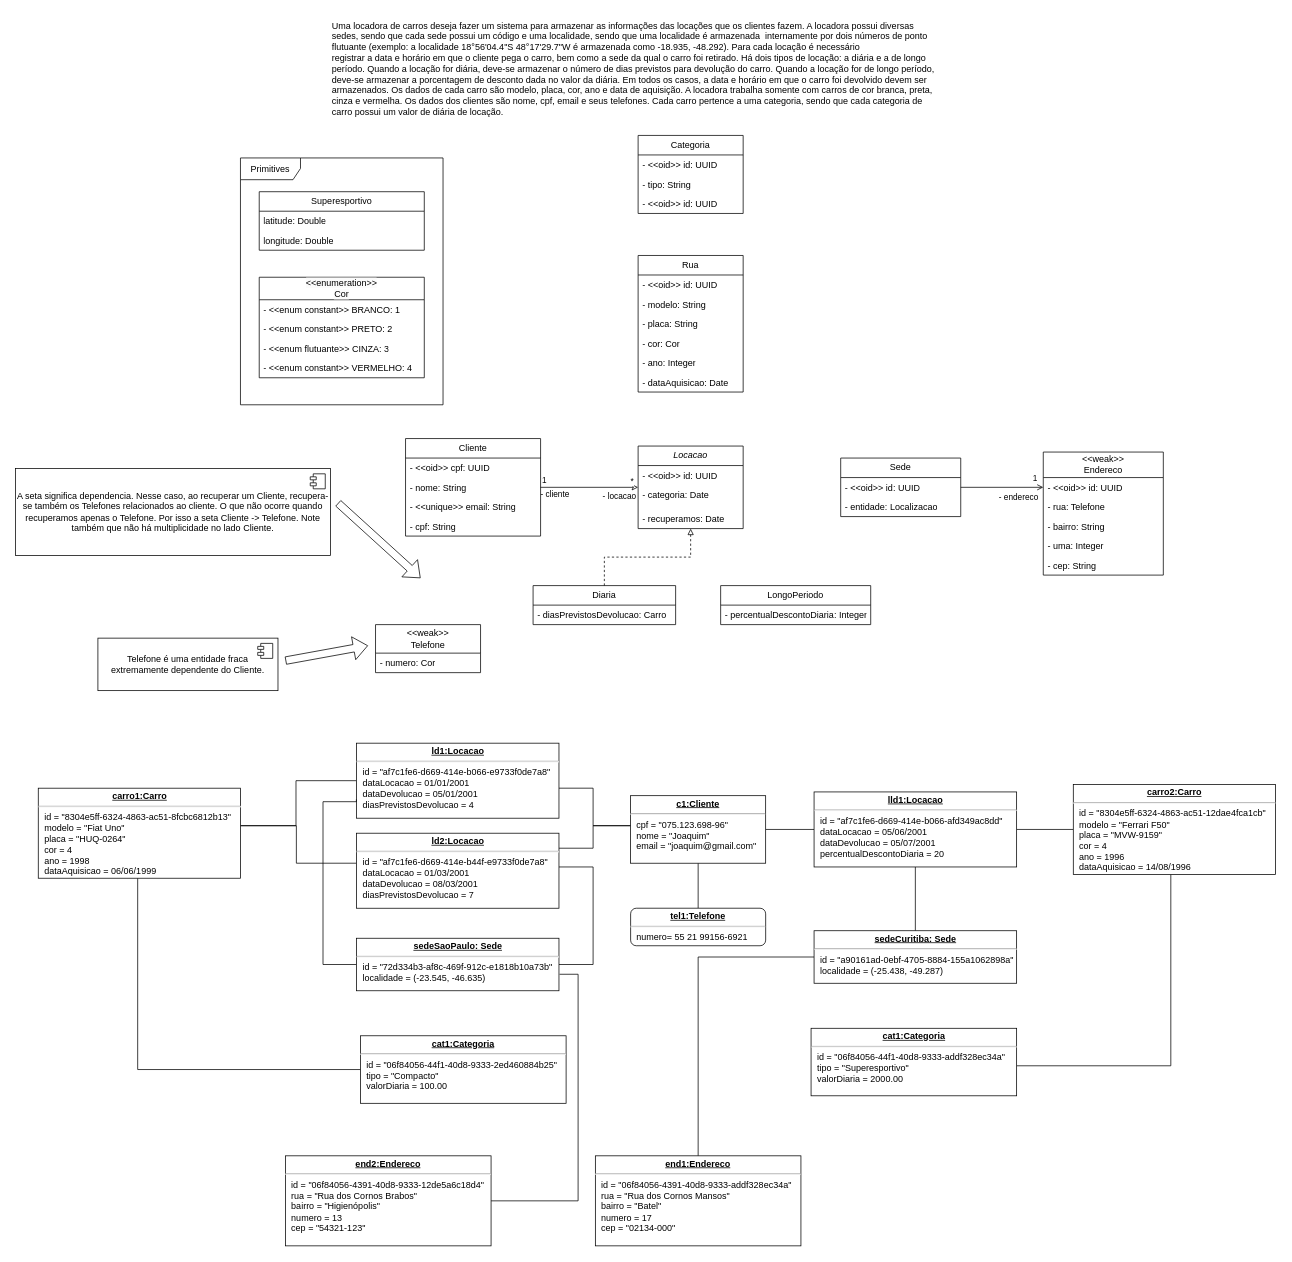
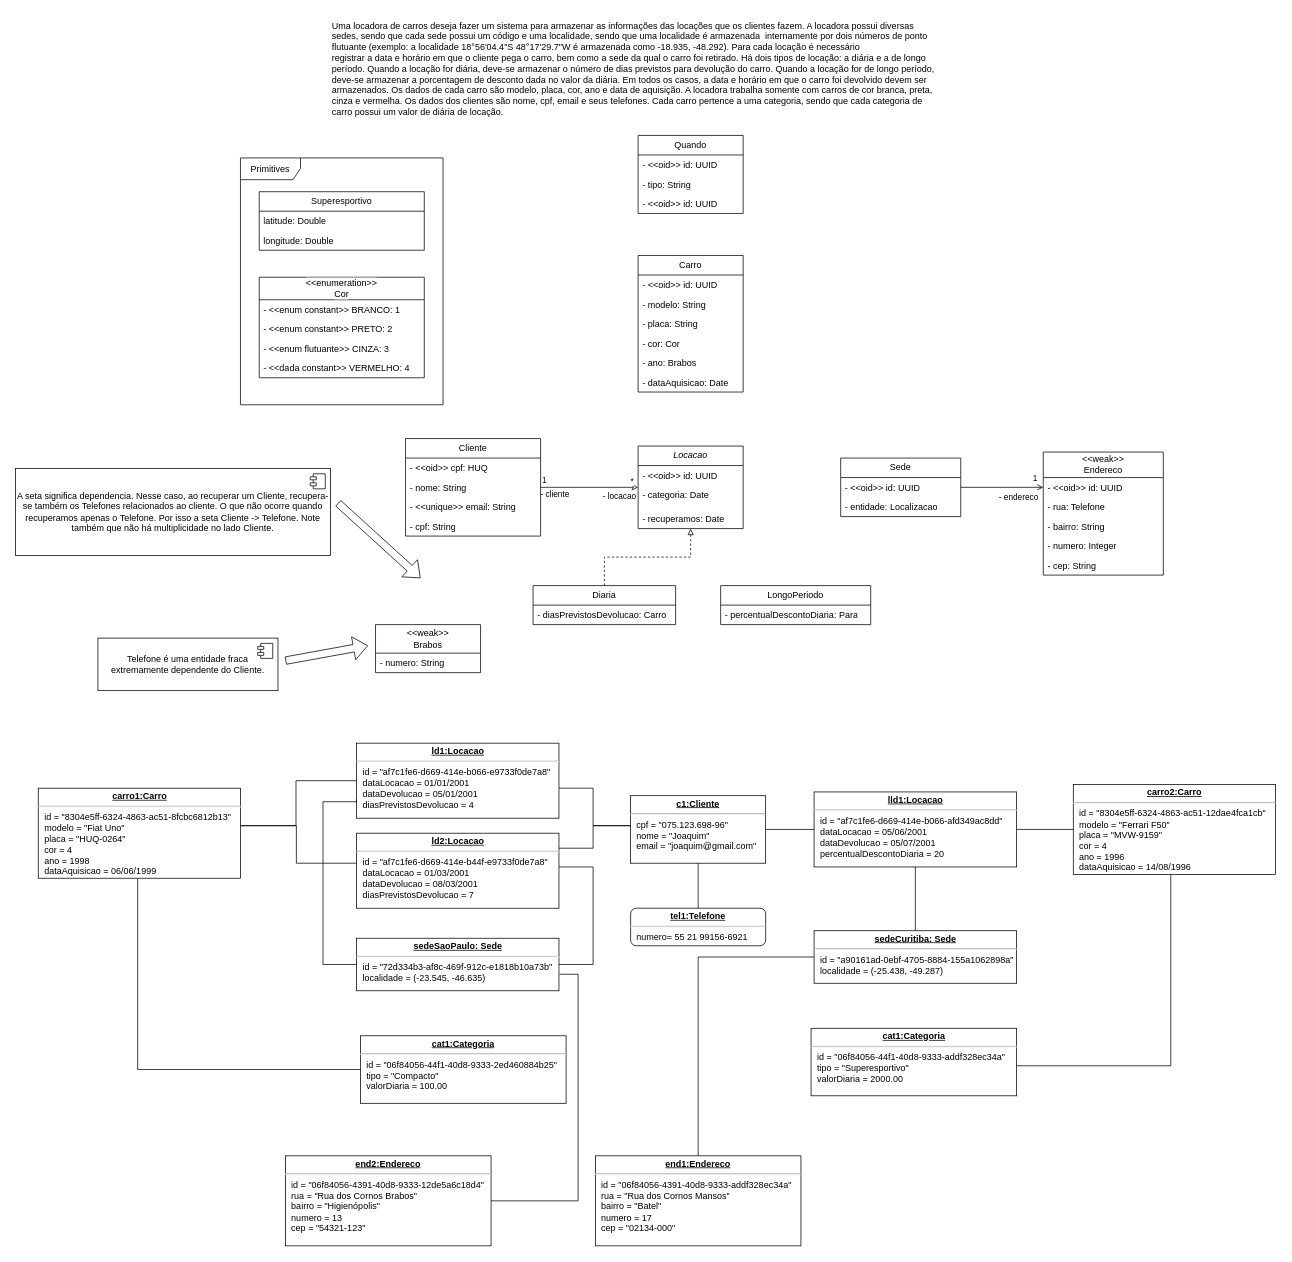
- <mxCell id="40" value="Categoria" style="swimlane;fontStyle=0;childLayout=stackLayout;horizontal=1;startSize=26;fillColor=none;horizontalStack=0;resizeParent=1;resizeParentMax=0;resizeLast=0;collapsible=1;marginBottom=0;whiteSpace=wrap;html=1;" vertex="1" parent="1"><mxGeometry x="850" y="180" width="140" height="104" as="geometry" /></mxCell>
+ <mxCell id="40" value="Quando" style="swimlane;fontStyle=0;childLayout=stackLayout;horizontal=1;startSize=26;fillColor=none;horizontalStack=0;resizeParent=1;resizeParentMax=0;resizeLast=0;collapsible=1;marginBottom=0;whiteSpace=wrap;html=1;" vertex="1" parent="1"><mxGeometry x="850" y="180" width="140" height="104" as="geometry" /></mxCell>
- <mxCell id="28" value="Rua" style="swimlane;fontStyle=0;childLayout=stackLayout;horizontal=1;startSize=26;fillColor=none;horizontalStack=0;resizeParent=1;resizeParentMax=0;resizeLast=0;collapsible=1;marginBottom=0;whiteSpace=wrap;html=1;" vertex="1" parent="1"><mxGeometry x="850" y="340" width="140" height="182" as="geometry" /></mxCell>
+ <mxCell id="28" value="Carro" style="swimlane;fontStyle=0;childLayout=stackLayout;horizontal=1;startSize=26;fillColor=none;horizontalStack=0;resizeParent=1;resizeParentMax=0;resizeLast=0;collapsible=1;marginBottom=0;whiteSpace=wrap;html=1;" vertex="1" parent="1"><mxGeometry x="850" y="340" width="140" height="182" as="geometry" /></mxCell>
- <mxCell id="33" value="- ano: Integer" style="text;strokeColor=none;fillColor=none;align=left;verticalAlign=top;spacingLeft=4;spacingRight=4;overflow=hidden;rotatable=0;points=[[0,0.5],[1,0.5]];portConstraint=eastwest;whiteSpace=wrap;html=1;" vertex="1" parent="28"><mxGeometry y="130" width="140" height="26" as="geometry" /></mxCell>
+ <mxCell id="33" value="- ano: Brabos" style="text;strokeColor=none;fillColor=none;align=left;verticalAlign=top;spacingLeft=4;spacingRight=4;overflow=hidden;rotatable=0;points=[[0,0.5],[1,0.5]];portConstraint=eastwest;whiteSpace=wrap;html=1;" vertex="1" parent="28"><mxGeometry y="130" width="140" height="26" as="geometry" /></mxCell>
- <mxCell id="39" value="- &amp;lt;&amp;lt;enum constant&amp;gt;&amp;gt; VERMELHO: 4" style="text;strokeColor=none;fillColor=none;align=left;verticalAlign=top;spacingLeft=4;spacingRight=4;overflow=hidden;rotatable=0;points=[[0,0.5],[1,0.5]];portConstraint=eastwest;whiteSpace=wrap;html=1;" vertex="1" parent="35"><mxGeometry y="108" width="220" height="26" as="geometry" /></mxCell>
+ <mxCell id="39" value="- &amp;lt;&amp;lt;dada constant&amp;gt;&amp;gt; VERMELHO: 4" style="text;strokeColor=none;fillColor=none;align=left;verticalAlign=top;spacingLeft=4;spacingRight=4;overflow=hidden;rotatable=0;points=[[0,0.5],[1,0.5]];portConstraint=eastwest;whiteSpace=wrap;html=1;" vertex="1" parent="35"><mxGeometry y="108" width="220" height="26" as="geometry" /></mxCell>
- <mxCell id="15" value="- &amp;lt;&amp;lt;oid&amp;gt;&amp;gt; cpf: UUID" style="text;strokeColor=none;fillColor=none;align=left;verticalAlign=top;spacingLeft=4;spacingRight=4;overflow=hidden;rotatable=0;points=[[0,0.5],[1,0.5]];portConstraint=eastwest;whiteSpace=wrap;html=1;" vertex="1" parent="14"><mxGeometry y="26" width="180" height="26" as="geometry" /></mxCell>
+ <mxCell id="15" value="- &amp;lt;&amp;lt;oid&amp;gt;&amp;gt; cpf: HUQ" style="text;strokeColor=none;fillColor=none;align=left;verticalAlign=top;spacingLeft=4;spacingRight=4;overflow=hidden;rotatable=0;points=[[0,0.5],[1,0.5]];portConstraint=eastwest;whiteSpace=wrap;html=1;" vertex="1" parent="14"><mxGeometry y="26" width="180" height="26" as="geometry" /></mxCell>
- <mxCell id="81" value="- uma: Integer" style="text;strokeColor=none;fillColor=none;align=left;verticalAlign=top;spacingLeft=4;spacingRight=4;overflow=hidden;rotatable=0;points=[[0,0.5],[1,0.5]];portConstraint=eastwest;whiteSpace=wrap;html=1;" vertex="1" parent="77"><mxGeometry y="112" width="160" height="26" as="geometry" /></mxCell>
+ <mxCell id="81" value="- numero: Integer" style="text;strokeColor=none;fillColor=none;align=left;verticalAlign=top;spacingLeft=4;spacingRight=4;overflow=hidden;rotatable=0;points=[[0,0.5],[1,0.5]];portConstraint=eastwest;whiteSpace=wrap;html=1;" vertex="1" parent="77"><mxGeometry y="112" width="160" height="26" as="geometry" /></mxCell>
- <mxCell id="27" value="- percentualDescontoDiaria: Integer" style="text;strokeColor=none;fillColor=none;align=left;verticalAlign=top;spacingLeft=4;spacingRight=4;overflow=hidden;rotatable=0;points=[[0,0.5],[1,0.5]];portConstraint=eastwest;whiteSpace=wrap;html=1;" vertex="1" parent="26"><mxGeometry y="26" width="200" height="26" as="geometry" /></mxCell>
+ <mxCell id="27" value="- percentualDescontoDiaria: Para" style="text;strokeColor=none;fillColor=none;align=left;verticalAlign=top;spacingLeft=4;spacingRight=4;overflow=hidden;rotatable=0;points=[[0,0.5],[1,0.5]];portConstraint=eastwest;whiteSpace=wrap;html=1;" vertex="1" parent="26"><mxGeometry y="26" width="200" height="26" as="geometry" /></mxCell>
- <mxCell id="68" value="&amp;lt;&amp;lt;weak&amp;gt;&amp;gt;&lt;br&gt;Telefone" style="swimlane;fontStyle=0;childLayout=stackLayout;horizontal=1;startSize=38;fillColor=none;horizontalStack=0;resizeParent=1;resizeParentMax=0;resizeLast=0;collapsible=1;marginBottom=0;whiteSpace=wrap;html=1;" vertex="1" parent="1"><mxGeometry x="500" y="832" width="140" height="64" as="geometry" /></mxCell>
+ <mxCell id="68" value="&amp;lt;&amp;lt;weak&amp;gt;&amp;gt;&lt;br&gt;Brabos" style="swimlane;fontStyle=0;childLayout=stackLayout;horizontal=1;startSize=38;fillColor=none;horizontalStack=0;resizeParent=1;resizeParentMax=0;resizeLast=0;collapsible=1;marginBottom=0;whiteSpace=wrap;html=1;" vertex="1" parent="1"><mxGeometry x="500" y="832" width="140" height="64" as="geometry" /></mxCell>
- <mxCell id="69" value="- numero: Cor" style="text;strokeColor=none;fillColor=none;align=left;verticalAlign=top;spacingLeft=4;spacingRight=4;overflow=hidden;rotatable=0;points=[[0,0.5],[1,0.5]];portConstraint=eastwest;whiteSpace=wrap;html=1;" vertex="1" parent="68"><mxGeometry y="38" width="140" height="26" as="geometry" /></mxCell>
+ <mxCell id="69" value="- numero: String" style="text;strokeColor=none;fillColor=none;align=left;verticalAlign=top;spacingLeft=4;spacingRight=4;overflow=hidden;rotatable=0;points=[[0,0.5],[1,0.5]];portConstraint=eastwest;whiteSpace=wrap;html=1;" vertex="1" parent="68"><mxGeometry y="38" width="140" height="26" as="geometry" /></mxCell>
